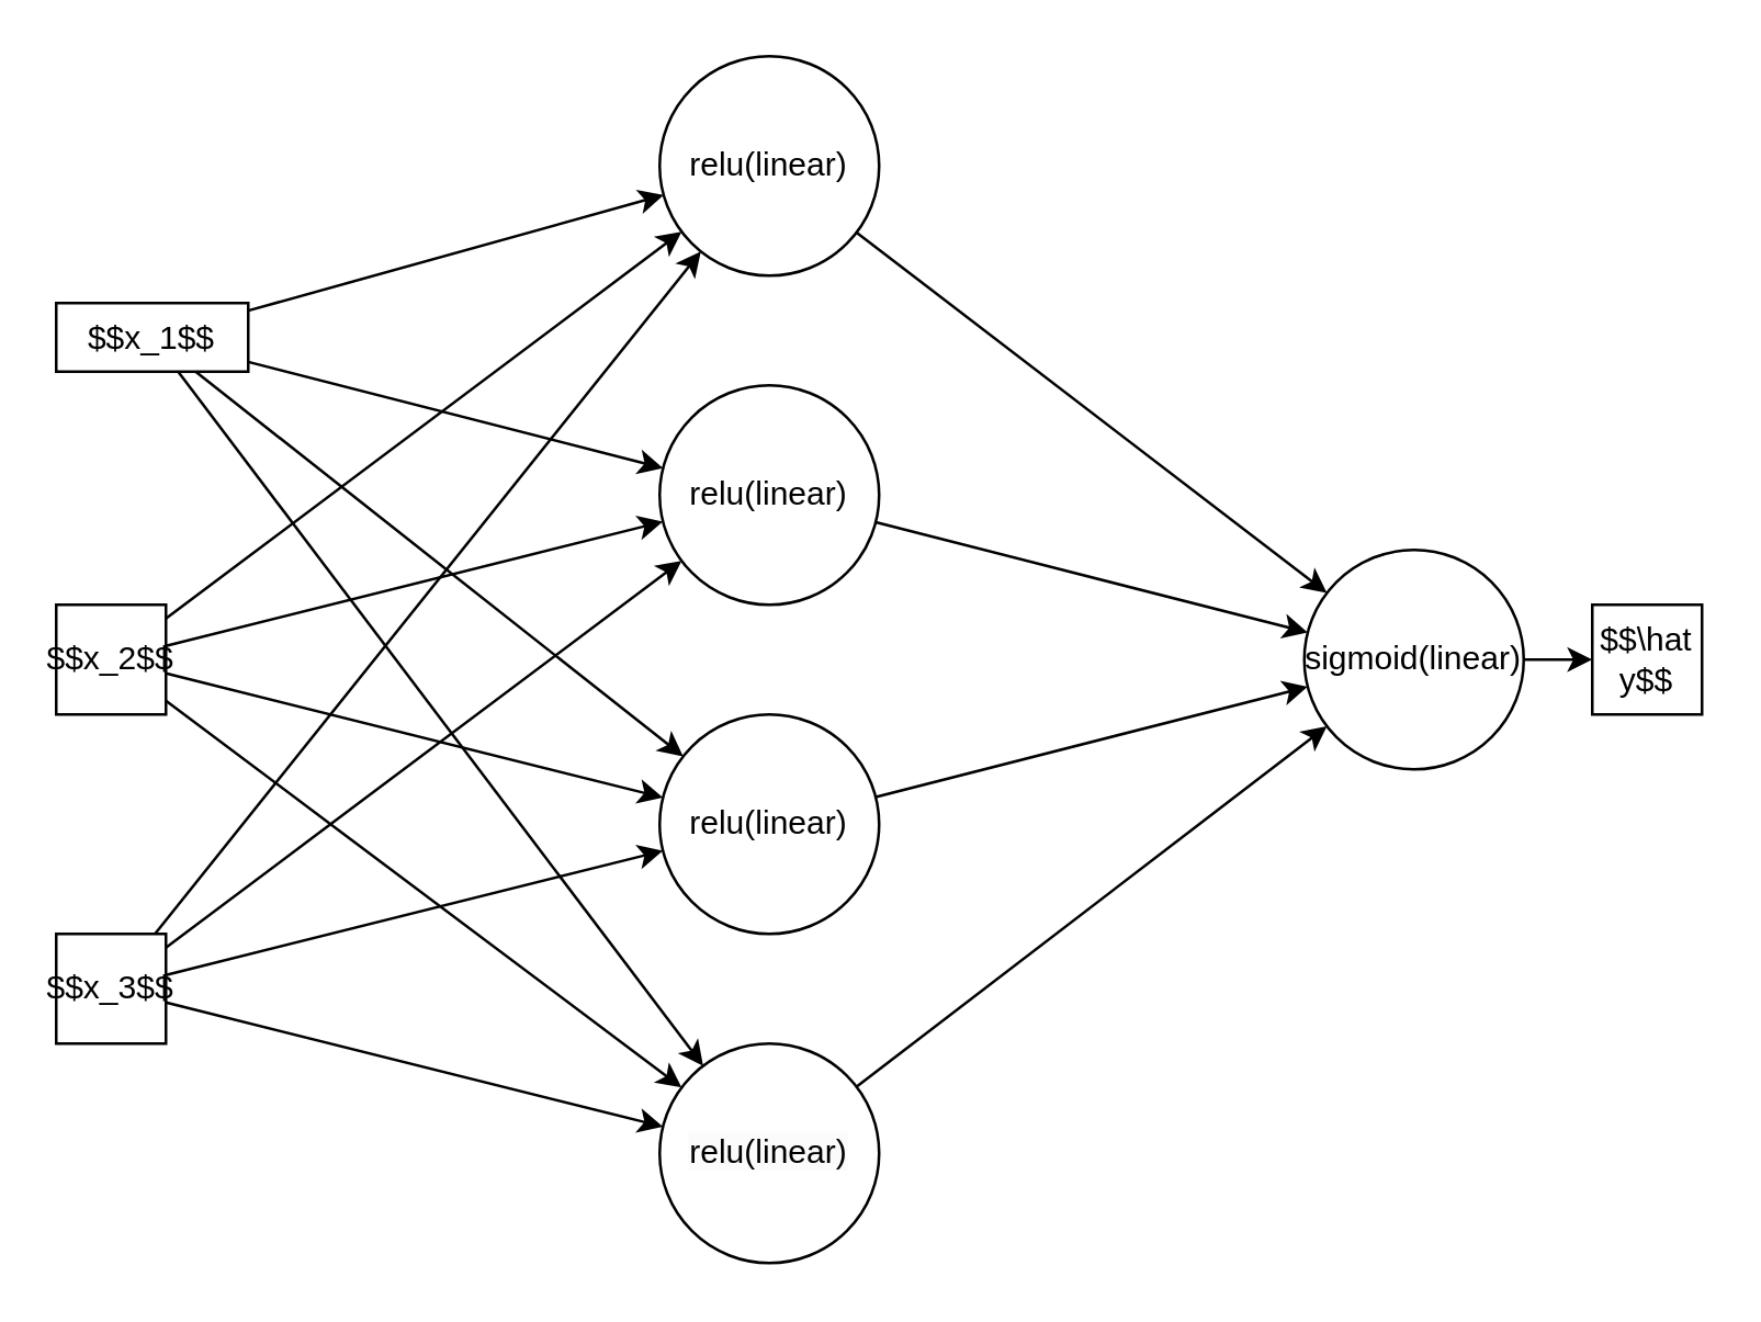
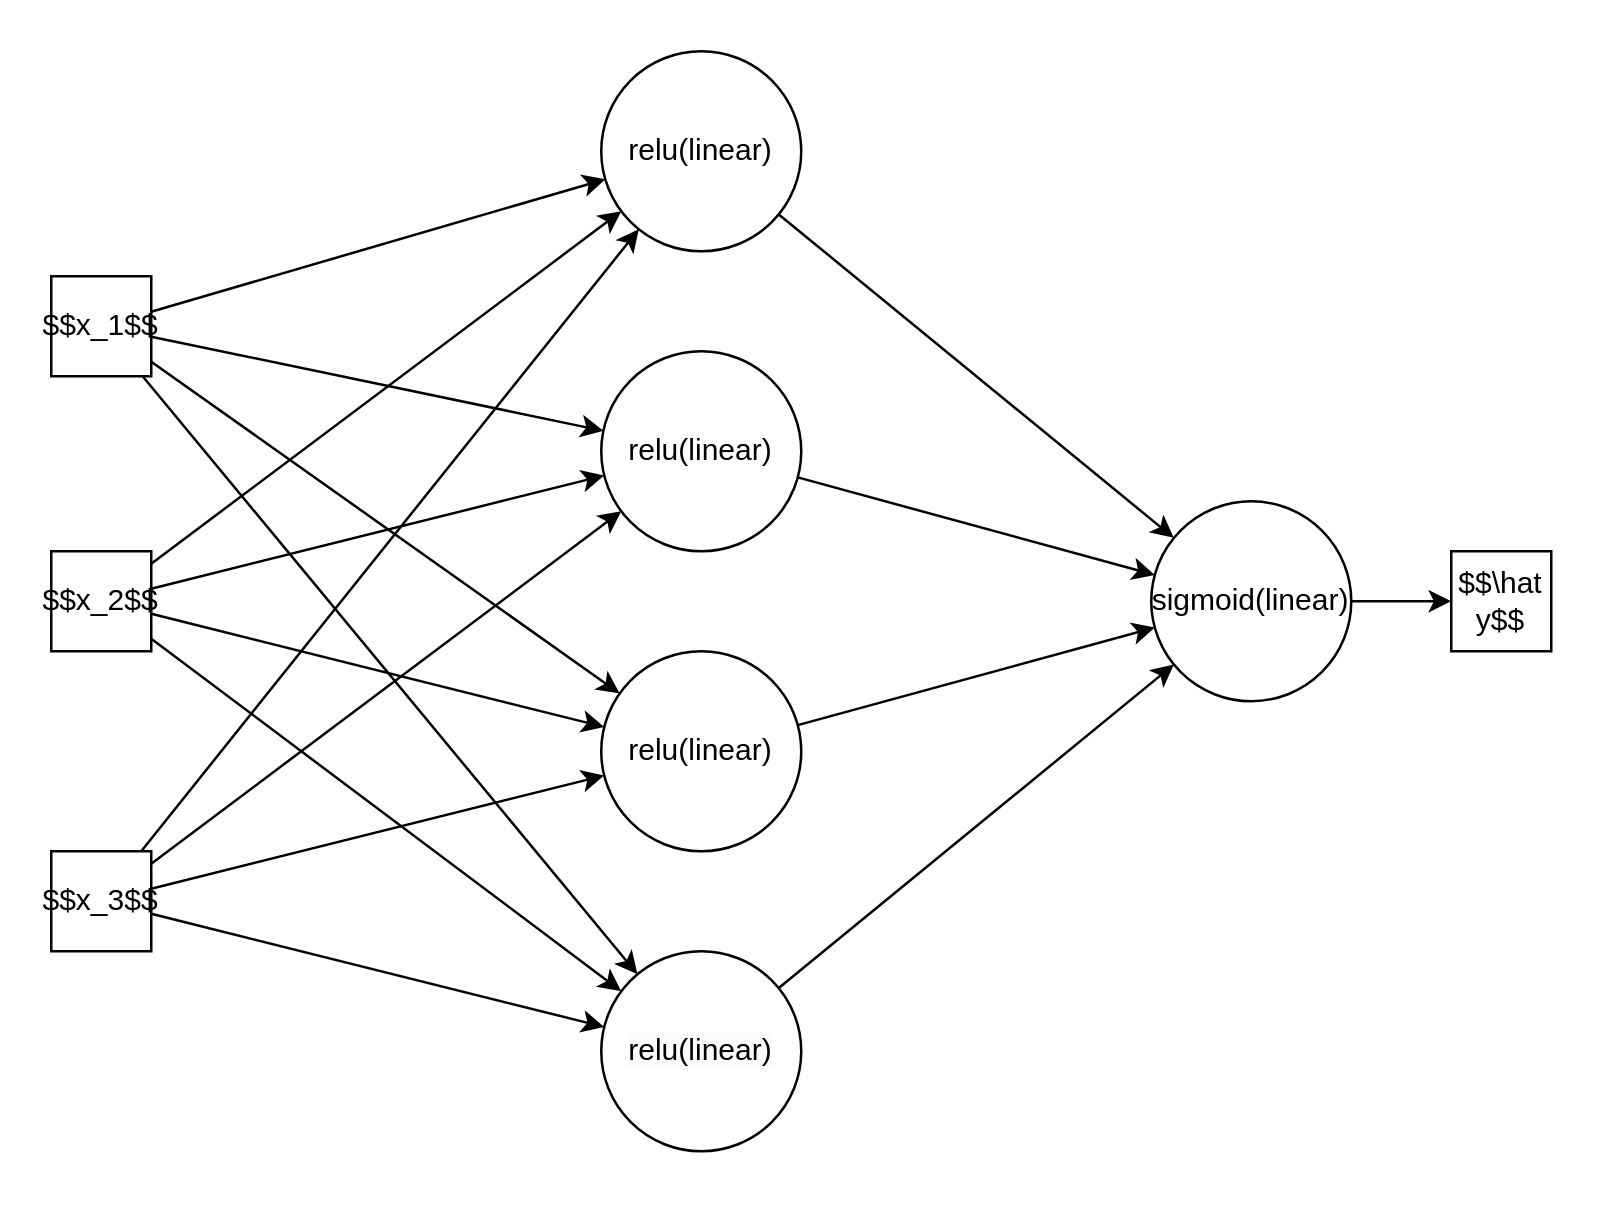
- <mxCell id="7" value="$$x_1$$" style="rounded=0;whiteSpace=wrap;html=1;" vertex="1" parent="1"><mxGeometry x="20" y="110" width="70" height="25" as="geometry" /></mxCell>
+ <mxCell id="7" value="$$x_1$$" style="rounded=0;whiteSpace=wrap;html=1;" vertex="1" parent="1"><mxGeometry x="20" y="110" width="40" height="40" as="geometry" /></mxCell>
- <mxCell id="6" value="sigmoid(linear)" style="ellipse;whiteSpace=wrap;html=1;" vertex="1" parent="1"><mxGeometry x="475" y="200" width="80" height="80" as="geometry" /></mxCell>
+ <mxCell id="6" value="sigmoid(linear)" style="ellipse;whiteSpace=wrap;html=1;" vertex="1" parent="1"><mxGeometry x="460" y="200" width="80" height="80" as="geometry" /></mxCell>
